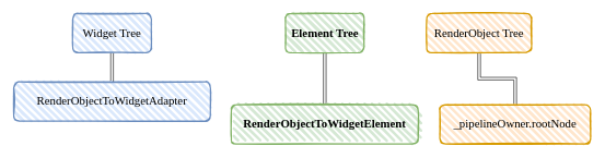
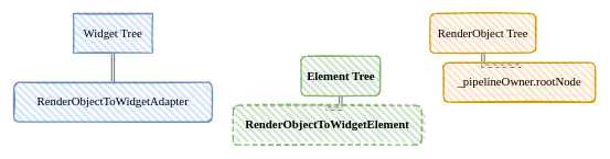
- <mxCell id="3" value="Widget Tree" style="rounded=1;whiteSpace=wrap;html=1;strokeWidth=2;fillWeight=4;hachureGap=8;hachureAngle=45;fillColor=#dae8fc;sketch=1;strokeColor=#6c8ebf;fontFamily=Comic Sans MS;fontSize=18;" vertex="1" parent="1"><mxGeometry x="110" y="20" width="120" height="60" as="geometry" /></mxCell>
+ <mxCell id="3" value="Widget Tree" style="whiteSpace=wrap;html=1;strokeWidth=2;fillWeight=4;hachureGap=8;hachureAngle=45;fillColor=#dae8fc;sketch=1;strokeColor=#6c8ebf;fontFamily=Comic Sans MS;fontSize=18;rounded=0;" vertex="1" parent="1"><mxGeometry x="110" y="20" width="120" height="60" as="geometry" /></mxCell>
- <mxCell id="5" value="Element Tree" style="rounded=1;whiteSpace=wrap;html=1;strokeWidth=2;fillWeight=4;hachureGap=8;hachureAngle=45;fillColor=#d5e8d4;sketch=1;strokeColor=#82b366;fontFamily=Comic Sans MS;fontSize=18;fontStyle=1" vertex="1" parent="1"><mxGeometry x="434.5" y="20" width="120" height="60" as="geometry" /></mxCell>
+ <mxCell id="5" value="Element Tree" style="rounded=1;whiteSpace=wrap;html=1;strokeWidth=2;fillWeight=4;hachureGap=8;hachureAngle=45;fillColor=#d5e8d4;sketch=1;strokeColor=#82b366;fontFamily=Comic Sans MS;fontSize=18;fontStyle=1" vertex="1" parent="1"><mxGeometry x="454.5" y="85" width="120" height="60" as="geometry" /></mxCell>
- <mxCell id="9" value="RenderObjectToWidgetElement" style="rounded=1;whiteSpace=wrap;html=1;strokeWidth=2;fillWeight=4;hachureGap=8;hachureAngle=45;fillColor=#d5e8d4;sketch=1;strokeColor=#82b366;fontFamily=Comic Sans MS;fontSize=18;fontStyle=1" vertex="1" parent="1"><mxGeometry x="352" y="160" width="285" height="60" as="geometry" /></mxCell>
+ <mxCell id="9" value="RenderObjectToWidgetElement" style="rounded=1;whiteSpace=wrap;html=1;strokeWidth=2;fillWeight=4;hachureGap=8;hachureAngle=45;fillColor=#d5e8d4;sketch=1;strokeColor=#82b366;fontFamily=Comic Sans MS;fontSize=18;fontStyle=1;dashed=1;" vertex="1" parent="1"><mxGeometry x="352" y="160" width="285" height="60" as="geometry" /></mxCell>
- <mxCell id="10" value="_pipelineOwner.rootNode" style="rounded=1;whiteSpace=wrap;html=1;strokeWidth=2;fillWeight=4;hachureGap=8;hachureAngle=45;fillColor=#ffe6cc;sketch=1;strokeColor=#d79b00;fontFamily=Comic Sans MS;fontSize=18;" vertex="1" parent="1"><mxGeometry x="670" y="160" width="230" height="60" as="geometry" /></mxCell>
+ <mxCell id="10" value="_pipelineOwner.rootNode" style="rounded=1;whiteSpace=wrap;html=1;strokeWidth=2;fillWeight=4;hachureGap=8;hachureAngle=45;fillColor=#ffe6cc;sketch=1;strokeColor=#d79b00;fontFamily=Comic Sans MS;fontSize=18;" vertex="1" parent="1"><mxGeometry x="670" y="95" width="230" height="60" as="geometry" /></mxCell>
